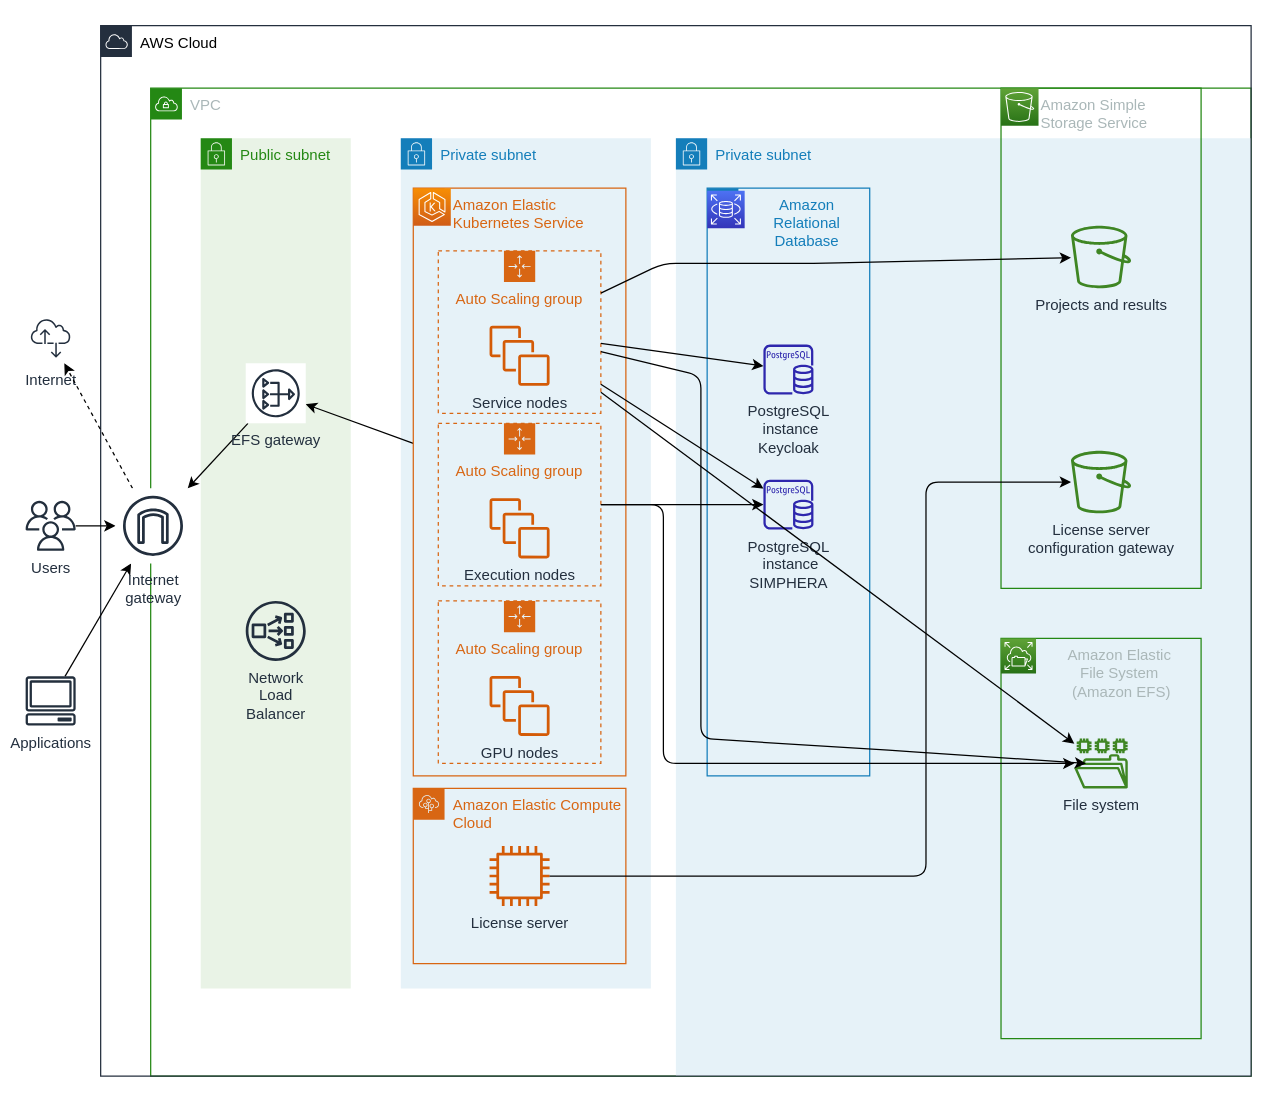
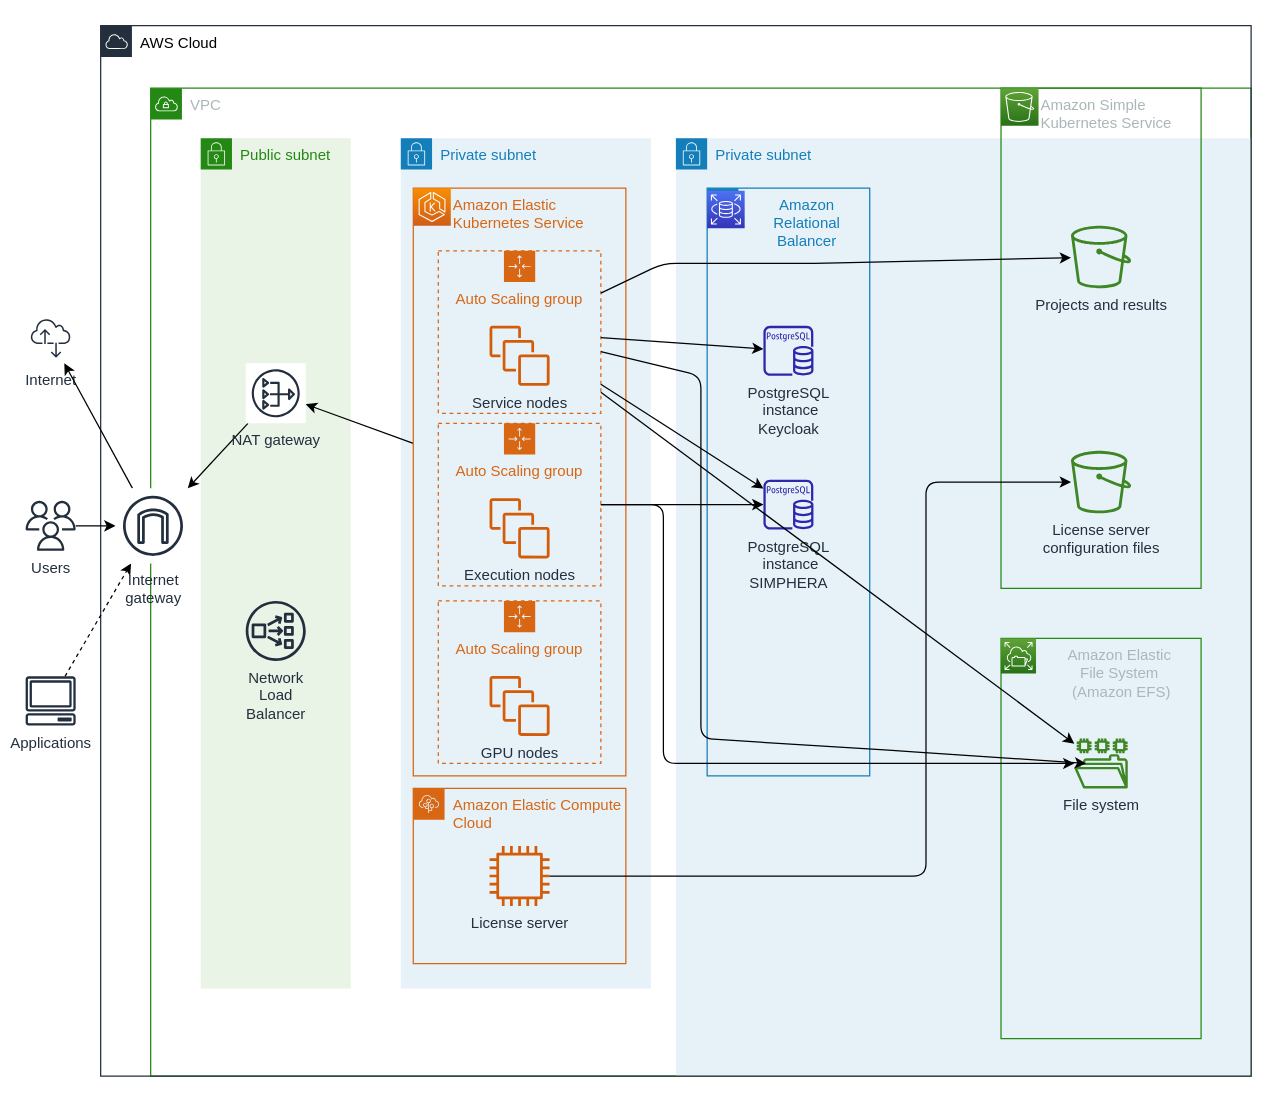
- <mxCell id="23" value="Amazon Simple Storage Service" style="points=[[0,0],[0.25,0],[0.5,0],[0.75,0],[1,0],[1,0.25],[1,0.5],[1,0.75],[1,1],[0.75,1],[0.5,1],[0.25,1],[0,1],[0,0.75],[0,0.5],[0,0.25]];outlineConnect=0;gradientColor=none;html=1;whiteSpace=wrap;fontSize=12;fontStyle=0;container=1;pointerEvents=0;collapsible=0;recursiveResize=0;shape=mxgraph.aws4.group;grIcon=mxgraph.aws4.group_vpc;strokeColor=#248814;fillColor=none;verticalAlign=top;align=left;spacingLeft=30;fontColor=#AAB7B8;dashed=0;" parent="1" vertex="1"><mxGeometry x="800" y="70" width="160" height="400" as="geometry" /></mxCell>
+ <mxCell id="23" value="Amazon Simple Kubernetes Service" style="points=[[0,0],[0.25,0],[0.5,0],[0.75,0],[1,0],[1,0.25],[1,0.5],[1,0.75],[1,1],[0.75,1],[0.5,1],[0.25,1],[0,1],[0,0.75],[0,0.5],[0,0.25]];outlineConnect=0;gradientColor=none;html=1;whiteSpace=wrap;fontSize=12;fontStyle=0;container=1;pointerEvents=0;collapsible=0;recursiveResize=0;shape=mxgraph.aws4.group;grIcon=mxgraph.aws4.group_vpc;strokeColor=#248814;fillColor=none;verticalAlign=top;align=left;spacingLeft=30;fontColor=#AAB7B8;dashed=0;" parent="1" vertex="1"><mxGeometry x="800" y="70" width="160" height="400" as="geometry" /></mxCell>
- <mxCell id="4" value="Amazon Relational Database" style="points=[[0,0],[0.25,0],[0.5,0],[0.75,0],[1,0],[1,0.25],[1,0.5],[1,0.75],[1,1],[0.75,1],[0.5,1],[0.25,1],[0,1],[0,0.75],[0,0.5],[0,0.25]];outlineConnect=0;gradientColor=none;html=1;whiteSpace=wrap;fontSize=12;fontStyle=0;container=1;pointerEvents=0;collapsible=0;recursiveResize=0;shape=mxgraph.aws4.group;grIcon=mxgraph.aws4.group_region;strokeColor=#147EBA;fillColor=none;verticalAlign=top;align=center;spacingLeft=30;fontColor=#147EBA;" parent="3" vertex="1"><mxGeometry x="25" y="40" width="130" height="470" as="geometry" /></mxCell>
+ <mxCell id="4" value="Amazon Relational Balancer" style="points=[[0,0],[0.25,0],[0.5,0],[0.75,0],[1,0],[1,0.25],[1,0.5],[1,0.75],[1,1],[0.75,1],[0.5,1],[0.25,1],[0,1],[0,0.75],[0,0.5],[0,0.25]];outlineConnect=0;gradientColor=none;html=1;whiteSpace=wrap;fontSize=12;fontStyle=0;container=1;pointerEvents=0;collapsible=0;recursiveResize=0;shape=mxgraph.aws4.group;grIcon=mxgraph.aws4.group_region;strokeColor=#147EBA;fillColor=none;verticalAlign=top;align=center;spacingLeft=30;fontColor=#147EBA;" parent="3" vertex="1"><mxGeometry x="25" y="40" width="130" height="470" as="geometry" /></mxCell>
- <mxCell id="6" value="PostgreSQL&lt;br&gt;&amp;nbsp;instance&lt;br&gt;Keycloak" style="sketch=0;outlineConnect=0;fontColor=#232F3E;gradientColor=none;fillColor=#2E27AD;strokeColor=none;dashed=0;verticalLabelPosition=bottom;verticalAlign=top;align=center;html=1;fontSize=12;fontStyle=0;aspect=fixed;pointerEvents=1;shape=mxgraph.aws4.rds_postgresql_instance;" parent="4" vertex="1"><mxGeometry x="45" y="125" width="40" height="40" as="geometry" /></mxCell>
+ <mxCell id="6" value="PostgreSQL&lt;br&gt;&amp;nbsp;instance&lt;br&gt;Keycloak" style="sketch=0;outlineConnect=0;fontColor=#232F3E;gradientColor=none;fillColor=#2E27AD;strokeColor=none;dashed=0;verticalLabelPosition=bottom;verticalAlign=top;align=center;html=1;fontSize=12;fontStyle=0;aspect=fixed;pointerEvents=1;shape=mxgraph.aws4.rds_postgresql_instance;" parent="4" vertex="1"><mxGeometry x="45" y="110" width="40" height="40" as="geometry" /></mxCell>
- <mxCell id="35" style="edgeStyle=none;html=1;fontColor=#248814;endArrow=classic;endFill=1;strokeColor=#000000;dashed=1;" parent="1" source="36" target="30" edge="1"><mxGeometry relative="1" as="geometry"><mxPoint x="70" y="270" as="targetPoint" /></mxGeometry></mxCell>
+ <mxCell id="35" style="edgeStyle=none;html=1;fontColor=#248814;endArrow=classic;endFill=1;strokeColor=#000000;" parent="1" source="36" target="30" edge="1"><mxGeometry relative="1" as="geometry"><mxPoint x="70" y="270" as="targetPoint" /></mxGeometry></mxCell>
- <mxCell id="38" value="EFS gateway" style="sketch=0;outlineConnect=0;fontColor=#232F3E;gradientColor=none;strokeColor=#232F3E;fillColor=#ffffff;dashed=0;verticalLabelPosition=bottom;verticalAlign=top;align=center;html=1;fontSize=12;fontStyle=0;aspect=fixed;shape=mxgraph.aws4.resourceIcon;resIcon=mxgraph.aws4.nat_gateway;" parent="1" vertex="1"><mxGeometry x="196" y="290" width="48" height="48" as="geometry" /></mxCell>
+ <mxCell id="38" value="NAT gateway" style="sketch=0;outlineConnect=0;fontColor=#232F3E;gradientColor=none;strokeColor=#232F3E;fillColor=#ffffff;dashed=0;verticalLabelPosition=bottom;verticalAlign=top;align=center;html=1;fontSize=12;fontStyle=0;aspect=fixed;shape=mxgraph.aws4.resourceIcon;resIcon=mxgraph.aws4.nat_gateway;" parent="1" vertex="1"><mxGeometry x="196" y="290" width="48" height="48" as="geometry" /></mxCell>
- <mxCell id="25" value="License server&lt;br&gt;configuration gateway" style="sketch=0;outlineConnect=0;fontColor=#232F3E;gradientColor=none;fillColor=#3F8624;strokeColor=none;dashed=0;verticalLabelPosition=bottom;verticalAlign=top;align=center;html=1;fontSize=12;fontStyle=0;aspect=fixed;pointerEvents=1;shape=mxgraph.aws4.bucket;" parent="23" vertex="1"><mxGeometry x="55.96" y="290" width="48.08" height="50" as="geometry" /></mxCell>
+ <mxCell id="25" value="License server&lt;br&gt;configuration files" style="sketch=0;outlineConnect=0;fontColor=#232F3E;gradientColor=none;fillColor=#3F8624;strokeColor=none;dashed=0;verticalLabelPosition=bottom;verticalAlign=top;align=center;html=1;fontSize=12;fontStyle=0;aspect=fixed;pointerEvents=1;shape=mxgraph.aws4.bucket;" parent="23" vertex="1"><mxGeometry x="55.96" y="290" width="48.08" height="50" as="geometry" /></mxCell>
- <mxCell id="31" style="edgeStyle=none;html=1;strokeColor=#000000;fontColor=#248814;endArrow=classic;endFill=1;" parent="1" source="32" target="36" edge="1"><mxGeometry relative="1" as="geometry" /></mxCell>
+ <mxCell id="31" style="edgeStyle=none;html=1;strokeColor=#000000;fontColor=#248814;endArrow=classic;endFill=1;dashed=1;" parent="1" source="32" target="36" edge="1"><mxGeometry relative="1" as="geometry" /></mxCell>
